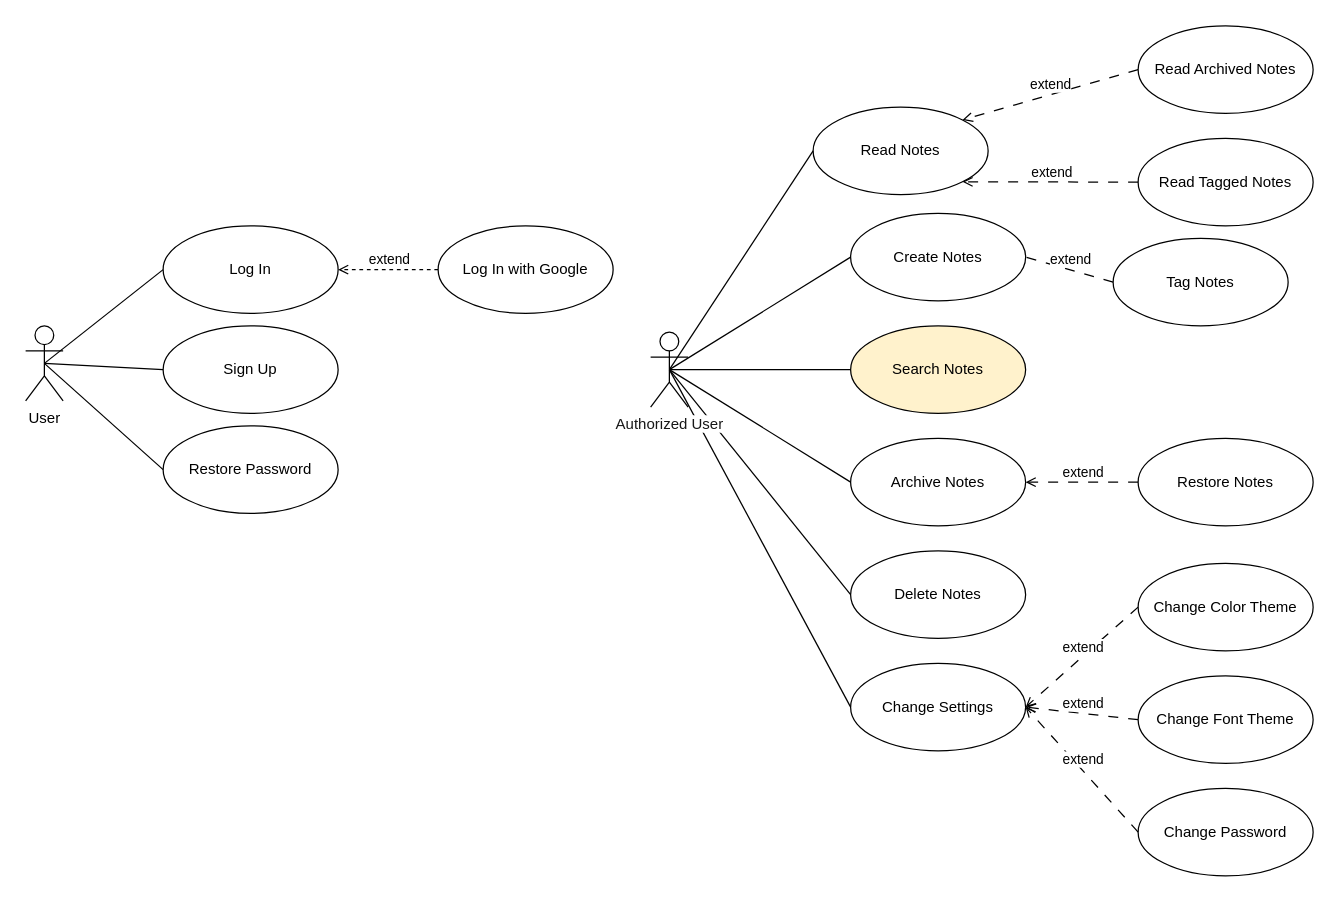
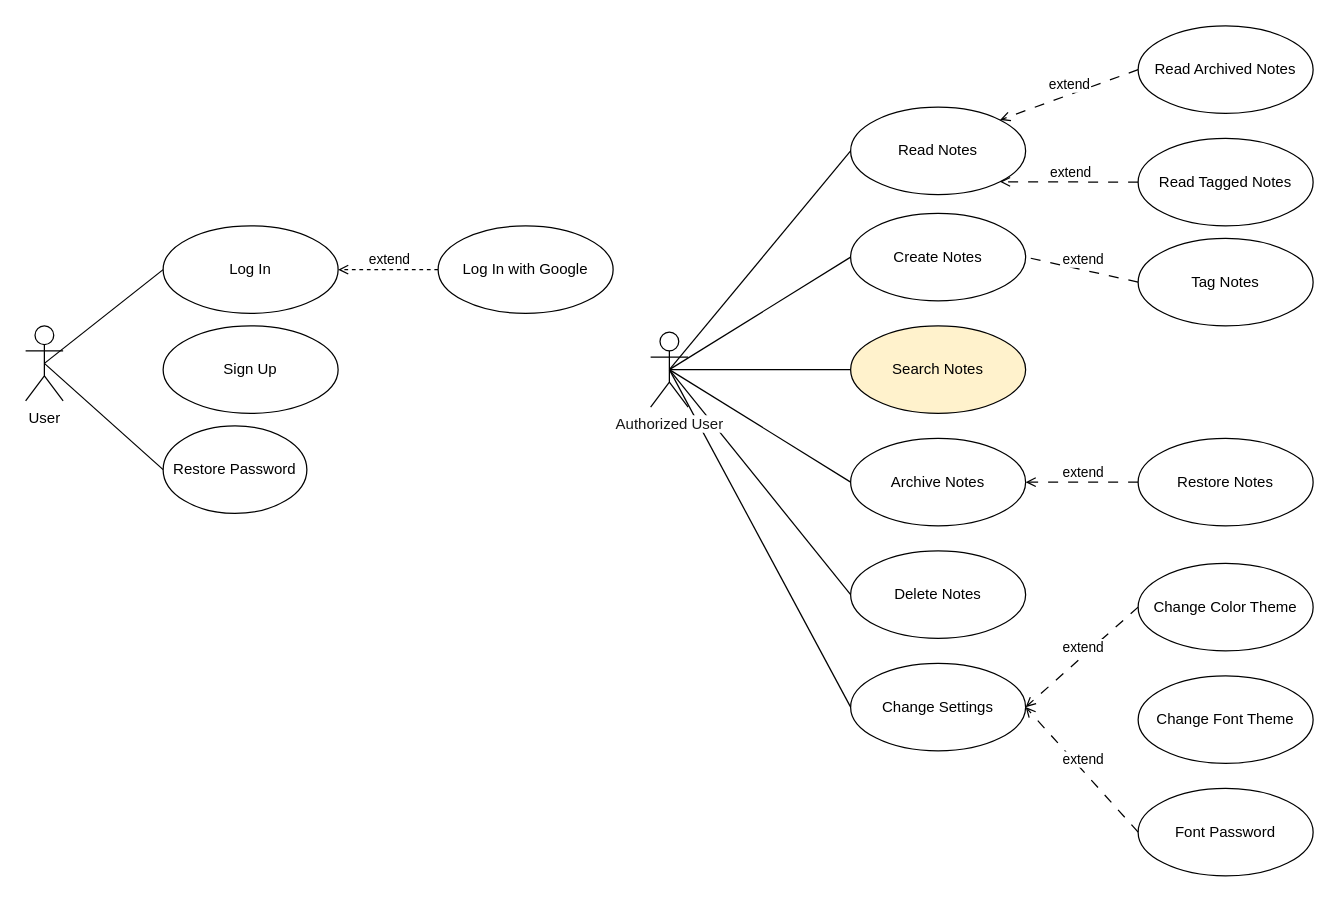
- <mxCell id="12" value="Read Notes" style="ellipse;whiteSpace=wrap;html=1;" vertex="1" parent="1"><mxGeometry x="650" y="85" width="140" height="70" as="geometry" /></mxCell>
+ <mxCell id="12" value="Read Notes" style="ellipse;whiteSpace=wrap;html=1;" vertex="1" parent="1"><mxGeometry x="680" y="85" width="140" height="70" as="geometry" /></mxCell>
- <mxCell id="21" value="Tag Notes" style="ellipse;whiteSpace=wrap;html=1;" vertex="1" parent="1"><mxGeometry x="890" y="190" width="140" height="70" as="geometry" /></mxCell>
+ <mxCell id="21" value="Tag Notes" style="ellipse;whiteSpace=wrap;html=1;" vertex="1" parent="1"><mxGeometry x="910" y="190" width="140" height="70" as="geometry" /></mxCell>
- <mxCell id="6" value="" style="endArrow=none;html=1;rounded=0;exitX=0.5;exitY=0.5;exitDx=0;exitDy=0;exitPerimeter=0;entryX=0;entryY=0.5;entryDx=0;entryDy=0;" edge="1" parent="1" source="3" target="5"><mxGeometry width="50" height="50" relative="1" as="geometry"><mxPoint x="100" y="330" as="sourcePoint" /><mxPoint x="150" y="280" as="targetPoint" /></mxGeometry></mxCell>
- <mxCell id="10" value="Restore Password" style="ellipse;whiteSpace=wrap;html=1;" vertex="1" parent="1"><mxGeometry x="130" y="340" width="140" height="70" as="geometry" /></mxCell>
+ <mxCell id="10" value="Restore Password" style="ellipse;whiteSpace=wrap;html=1;" vertex="1" parent="1"><mxGeometry x="130" y="340" width="115" height="70" as="geometry" /></mxCell>
- <mxCell id="39" value="" style="endArrow=open;html=1;rounded=0;exitX=0;exitY=0.5;exitDx=0;exitDy=0;entryX=1;entryY=0.5;entryDx=0;entryDy=0;dashed=1;dashPattern=8 8;endFill=0;align=center;" edge="1" source="41" parent="1" target="34"><mxGeometry width="50" height="50" relative="1" as="geometry"><mxPoint x="910" y="647.5" as="sourcePoint" /><mxPoint x="820" y="655" as="targetPoint" /></mxGeometry></mxCell>
- <mxCell id="40" value="extend" style="edgeLabel;html=1;align=center;verticalAlign=bottom;resizable=0;points=[];labelPosition=center;verticalLabelPosition=top;" vertex="1" connectable="0" parent="39"><mxGeometry relative="1" as="geometry"><mxPoint as="offset" /></mxGeometry></mxCell>
- <mxCell id="42" value="Change Password" style="ellipse;whiteSpace=wrap;html=1;" vertex="1" parent="1"><mxGeometry x="910" y="630" width="140" height="70" as="geometry" /></mxCell>
+ <mxCell id="42" value="Font Password" style="ellipse;whiteSpace=wrap;html=1;" vertex="1" parent="1"><mxGeometry x="910" y="630" width="140" height="70" as="geometry" /></mxCell>
